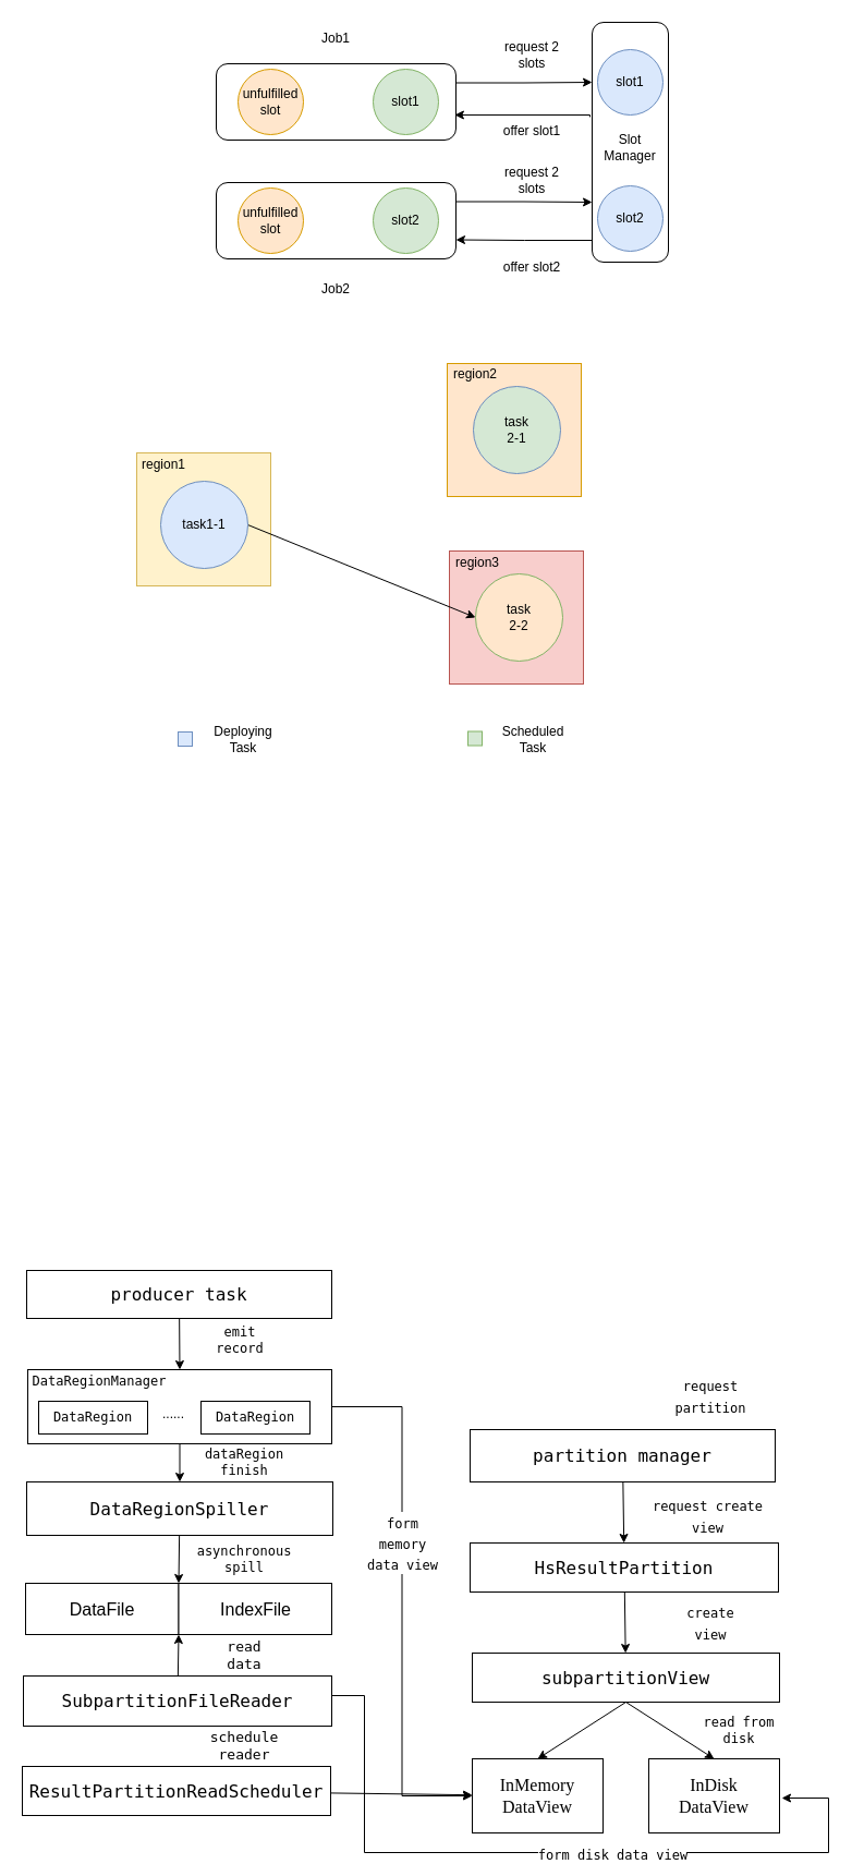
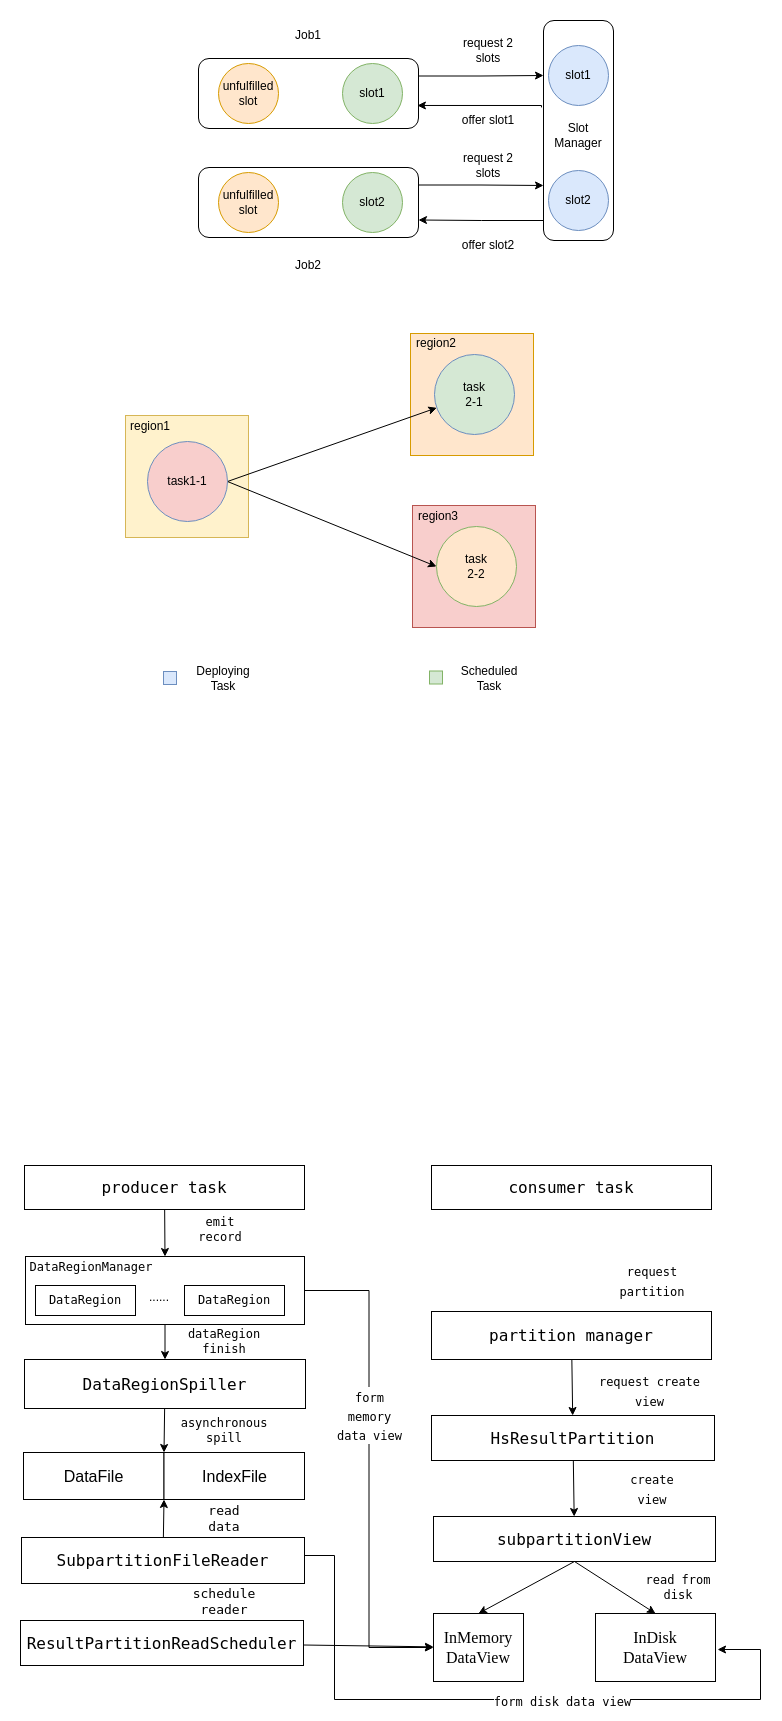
+ <mxCell id="27" style="rounded=0;orthogonalLoop=1;jettySize=auto;html=1;exitX=1;exitY=0.5;exitDx=0;exitDy=0;" edge="1" parent="1" source="29" target="25"><mxGeometry relative="1" as="geometry" /></mxCell>
- <mxCell id="29" value="task1-1" style="ellipse;whiteSpace=wrap;html=1;aspect=fixed;labelBackgroundColor=none;strokeColor=#6c8ebf;fillColor=#dae8fc;" vertex="1" parent="1"><mxGeometry x="147" y="441" width="80" height="80" as="geometry" /></mxCell>
+ <mxCell id="29" value="task1-1" style="ellipse;whiteSpace=wrap;html=1;aspect=fixed;labelBackgroundColor=none;strokeColor=#6c8ebf;fillColor=#f8cecc;" vertex="1" parent="1"><mxGeometry x="147" y="441" width="80" height="80" as="geometry" /></mxCell>
+ <mxCell id="64" value="&lt;font face=&quot;monaco, monospace&quot; style=&quot;font-size: 16px&quot;&gt;consumer task&lt;/font&gt;" style="rounded=0;whiteSpace=wrap;html=1;shadow=0;glass=0;labelBackgroundColor=none;sketch=0;strokeColor=default;fillColor=default;gradientColor=none;" vertex="1" parent="1"><mxGeometry x="431" y="1165" width="280" height="44" as="geometry" /></mxCell>
- <mxCell id="75" value="InMemory&lt;br&gt;DataView" style="rounded=0;whiteSpace=wrap;html=1;shadow=0;glass=0;labelBackgroundColor=none;sketch=0;fontFamily=Times New Roman;fontSize=16;strokeColor=default;fillColor=default;gradientColor=none;" vertex="1" parent="1"><mxGeometry x="433" y="1613" width="120" height="68" as="geometry" /></mxCell>
+ <mxCell id="75" value="InMemory&lt;br&gt;DataView" style="rounded=0;whiteSpace=wrap;html=1;shadow=0;glass=0;labelBackgroundColor=none;sketch=0;fontFamily=Times New Roman;fontSize=16;strokeColor=default;fillColor=default;gradientColor=none;" vertex="1" parent="1"><mxGeometry x="433" y="1613" width="90" height="68" as="geometry" /></mxCell>
